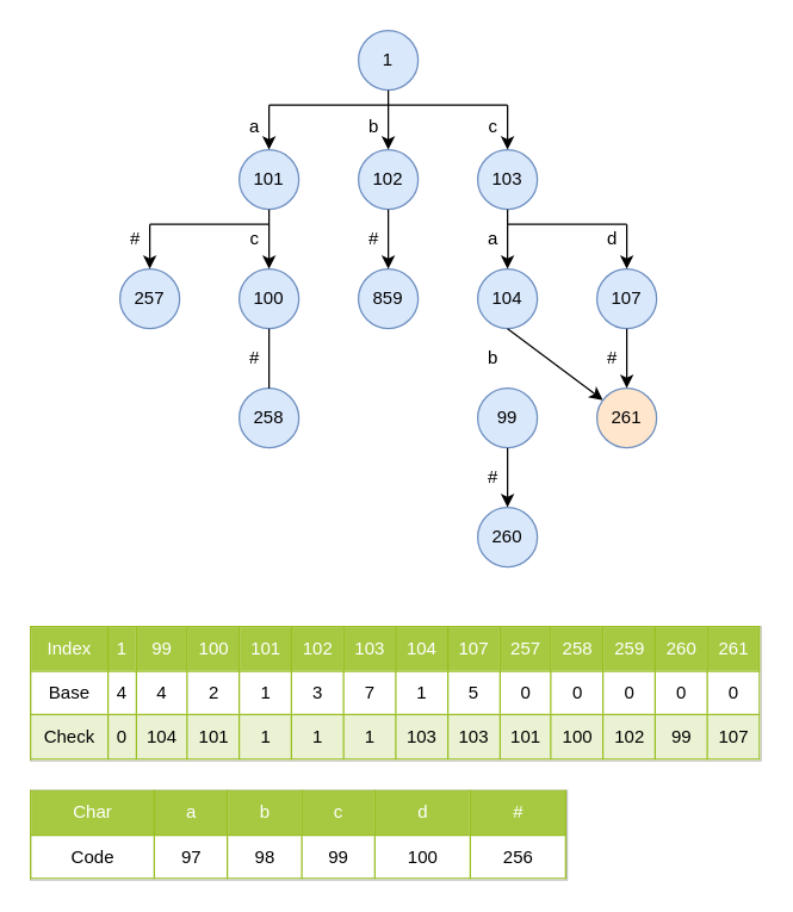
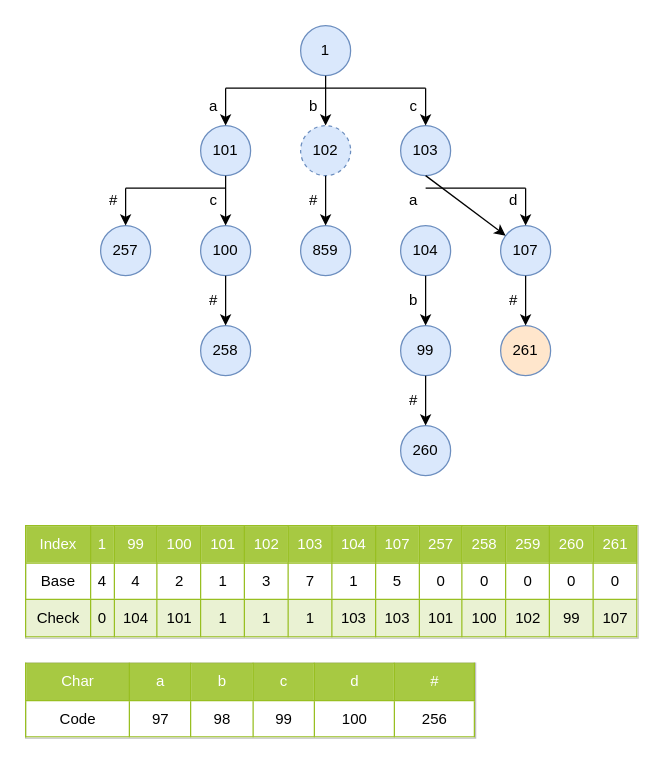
- <mxCell id="3" value="102" style="ellipse;whiteSpace=wrap;html=1;aspect=fixed;shadow=0;fillColor=#dae8fc;strokeColor=#6c8ebf;" parent="1" vertex="1"><mxGeometry x="240" y="100" width="40" height="40" as="geometry" /></mxCell>
+ <mxCell id="3" value="102" style="ellipse;whiteSpace=wrap;html=1;aspect=fixed;shadow=0;fillColor=#dae8fc;strokeColor=#6c8ebf;dashed=1;" parent="1" vertex="1"><mxGeometry x="240" y="100" width="40" height="40" as="geometry" /></mxCell>
- <mxCell id="21" value="" style="endArrow=classic;html=1;exitX=0.5;exitY=1;exitDx=0;exitDy=0;entryX=0.5;entryY=0;entryDx=0;entryDy=0;" parent="1" source="5" target="19" edge="1"><mxGeometry width="50" height="50" relative="1" as="geometry"><mxPoint x="80" y="370" as="sourcePoint" /><mxPoint x="130" y="320" as="targetPoint" /></mxGeometry></mxCell>
+ <mxCell id="21" value="" style="endArrow=classic;html=1;exitX=0.5;exitY=1;exitDx=0;exitDy=0;" parent="1" source="5" target="20" edge="1"><mxGeometry width="50" height="50" relative="1" as="geometry"><mxPoint x="80" y="370" as="sourcePoint" /><mxPoint x="130" y="320" as="targetPoint" /></mxGeometry></mxCell>
- <mxCell id="25" value="" style="endArrow=classic;html=1;exitX=0.5;exitY=1;exitDx=0;exitDy=0;" parent="1" source="19" target="28" edge="1"><mxGeometry width="50" height="50" relative="1" as="geometry"><mxPoint x="80" y="370" as="sourcePoint" /><mxPoint x="130" y="320" as="targetPoint" /></mxGeometry></mxCell>
+ <mxCell id="25" value="" style="endArrow=classic;html=1;exitX=0.5;exitY=1;exitDx=0;exitDy=0;entryX=0.5;entryY=0;entryDx=0;entryDy=0;" parent="1" source="19" target="24" edge="1"><mxGeometry width="50" height="50" relative="1" as="geometry"><mxPoint x="80" y="370" as="sourcePoint" /><mxPoint x="130" y="320" as="targetPoint" /></mxGeometry></mxCell>
- <mxCell id="16" value="" style="endArrow=none;html=1;exitX=0.5;exitY=1;exitDx=0;exitDy=0;entryX=0.5;entryY=0;entryDx=0;entryDy=0;" parent="1" source="7" target="8" edge="1"><mxGeometry width="50" height="50" relative="1" as="geometry"><mxPoint x="80" y="370" as="sourcePoint" /><mxPoint x="130" y="320" as="targetPoint" /></mxGeometry></mxCell>
+ <mxCell id="16" value="" style="endArrow=classic;html=1;exitX=0.5;exitY=1;exitDx=0;exitDy=0;entryX=0.5;entryY=0;entryDx=0;entryDy=0;" parent="1" source="7" target="8" edge="1"><mxGeometry width="50" height="50" relative="1" as="geometry"><mxPoint x="80" y="370" as="sourcePoint" /><mxPoint x="130" y="320" as="targetPoint" /></mxGeometry></mxCell>
